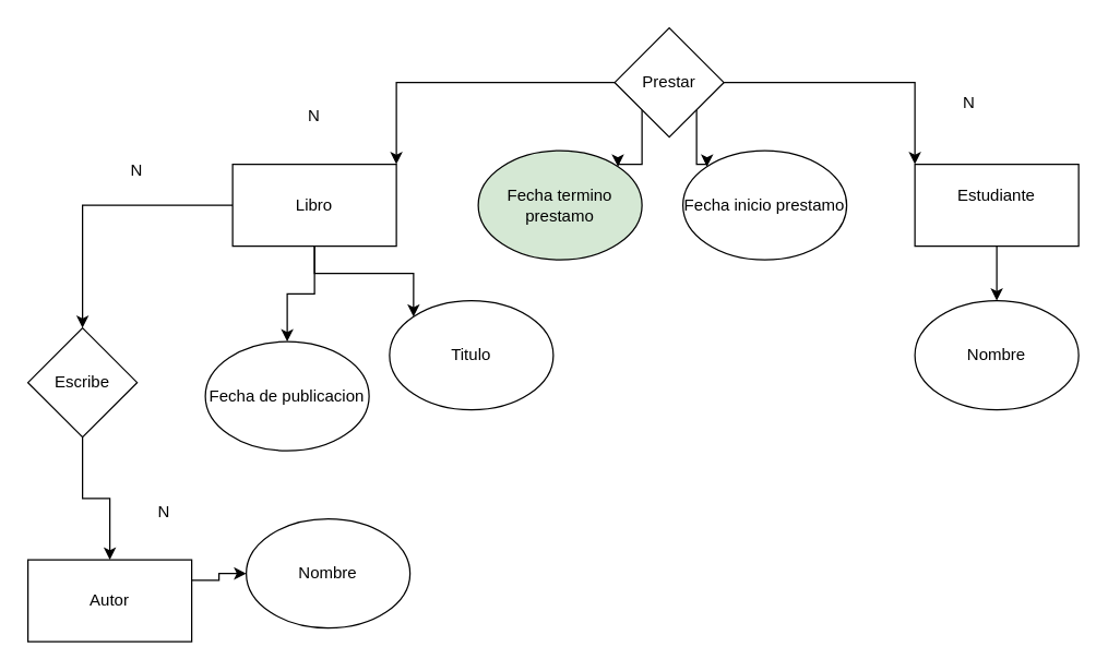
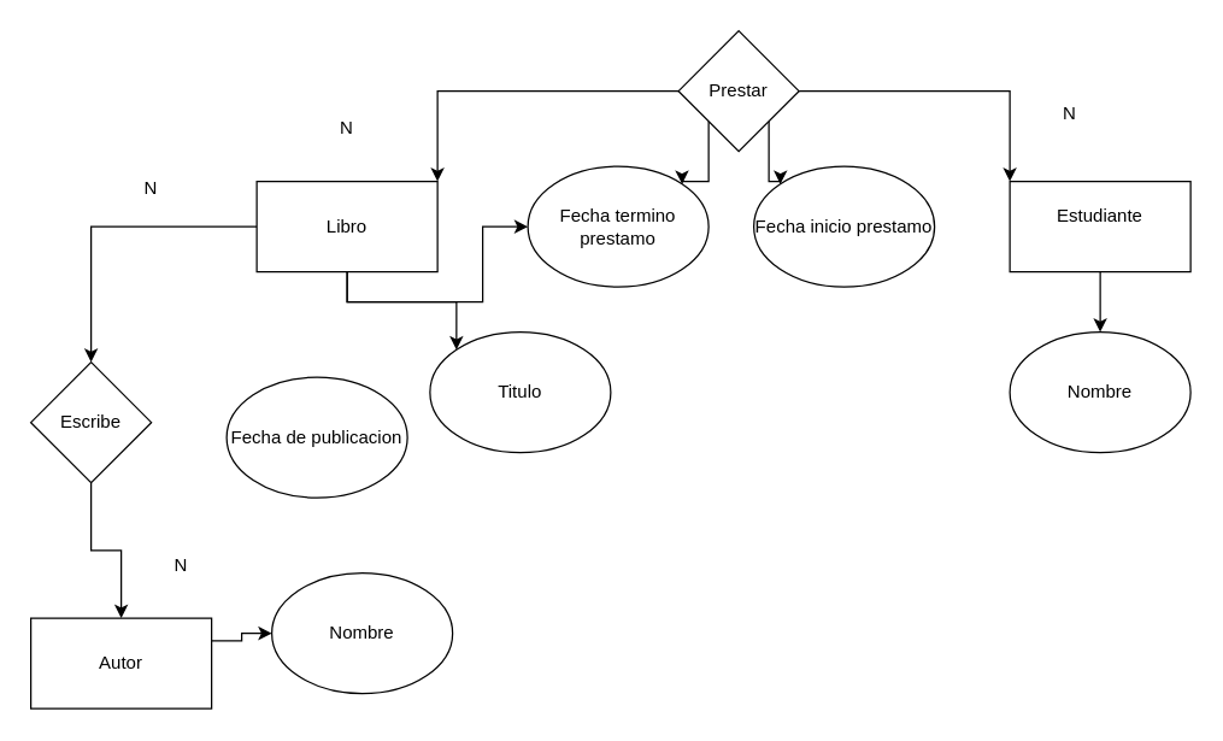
- <mxCell id="12" value="&lt;div&gt;Fecha termino prestamo&lt;/div&gt;" style="ellipse;whiteSpace=wrap;html=1;fillColor=#d5e8d4;" parent="1" vertex="1"><mxGeometry x="350" y="110" width="120" height="80" as="geometry" /></mxCell>
+ <mxCell id="12" value="&lt;div&gt;Fecha termino prestamo&lt;/div&gt;" style="ellipse;whiteSpace=wrap;html=1;" parent="1" vertex="1"><mxGeometry x="350" y="110" width="120" height="80" as="geometry" /></mxCell>
- <mxCell id="2" style="edgeStyle=orthogonalEdgeStyle;rounded=0;orthogonalLoop=1;jettySize=auto;html=1;exitX=0.5;exitY=1;exitDx=0;exitDy=0;entryX=0.5;entryY=0;entryDx=0;entryDy=0;" parent="1" source="5" target="6" edge="1"><mxGeometry relative="1" as="geometry" /></mxCell>
+ <mxCell id="2" style="edgeStyle=orthogonalEdgeStyle;rounded=0;orthogonalLoop=1;jettySize=auto;html=1;exitX=0.5;exitY=1;exitDx=0;exitDy=0;" parent="1" source="5" target="12" edge="1"><mxGeometry relative="1" as="geometry" /></mxCell>
